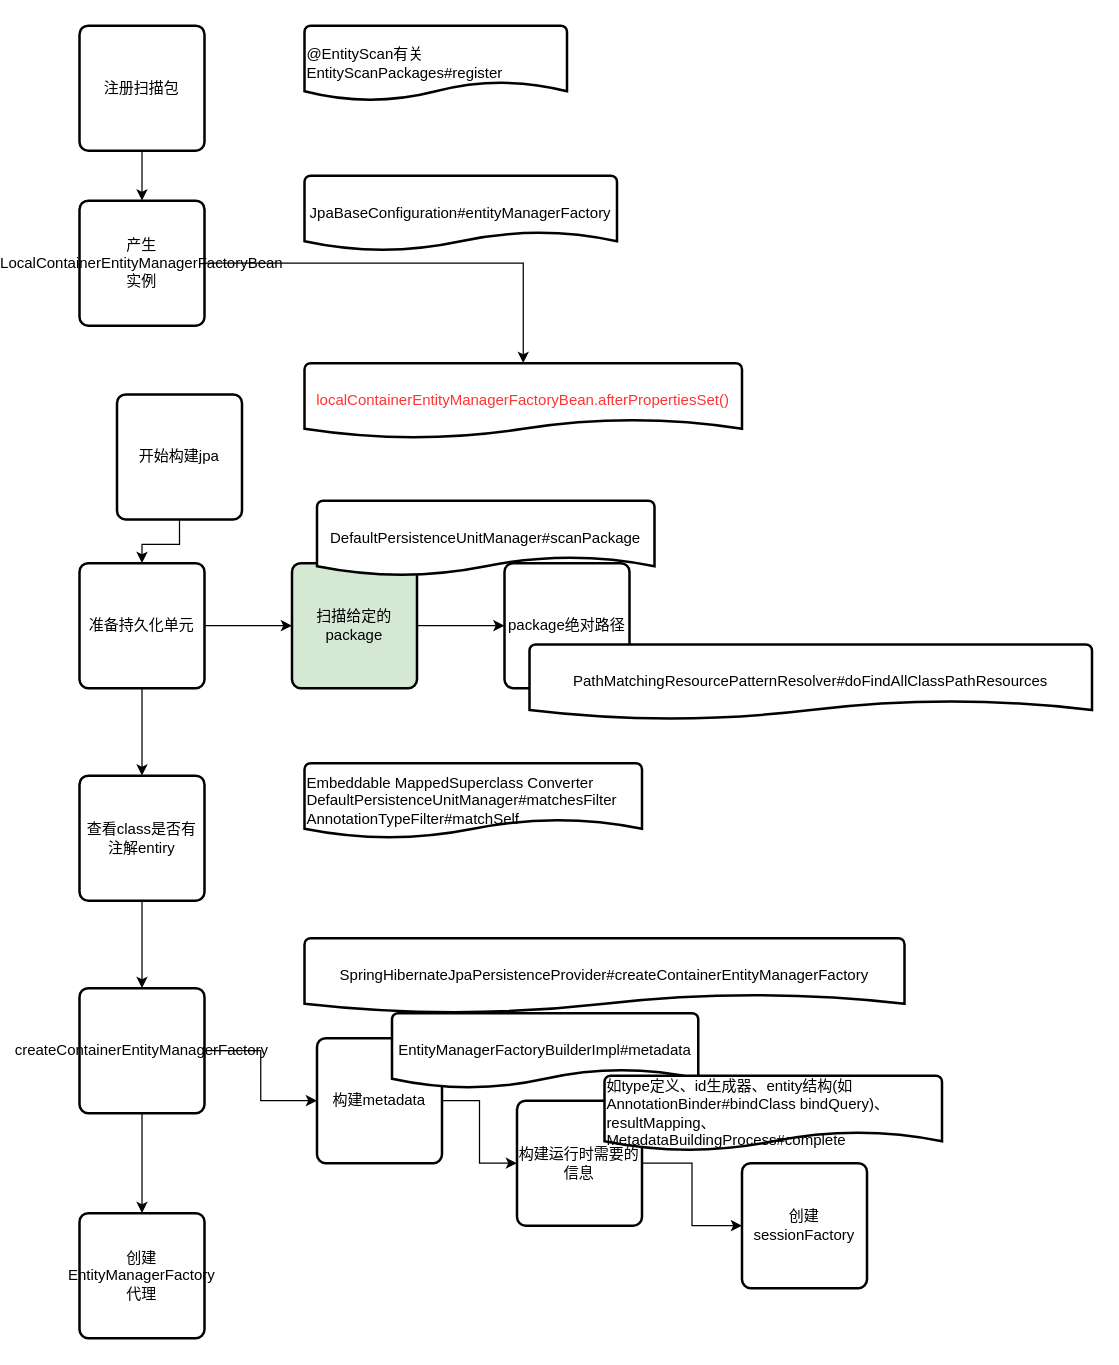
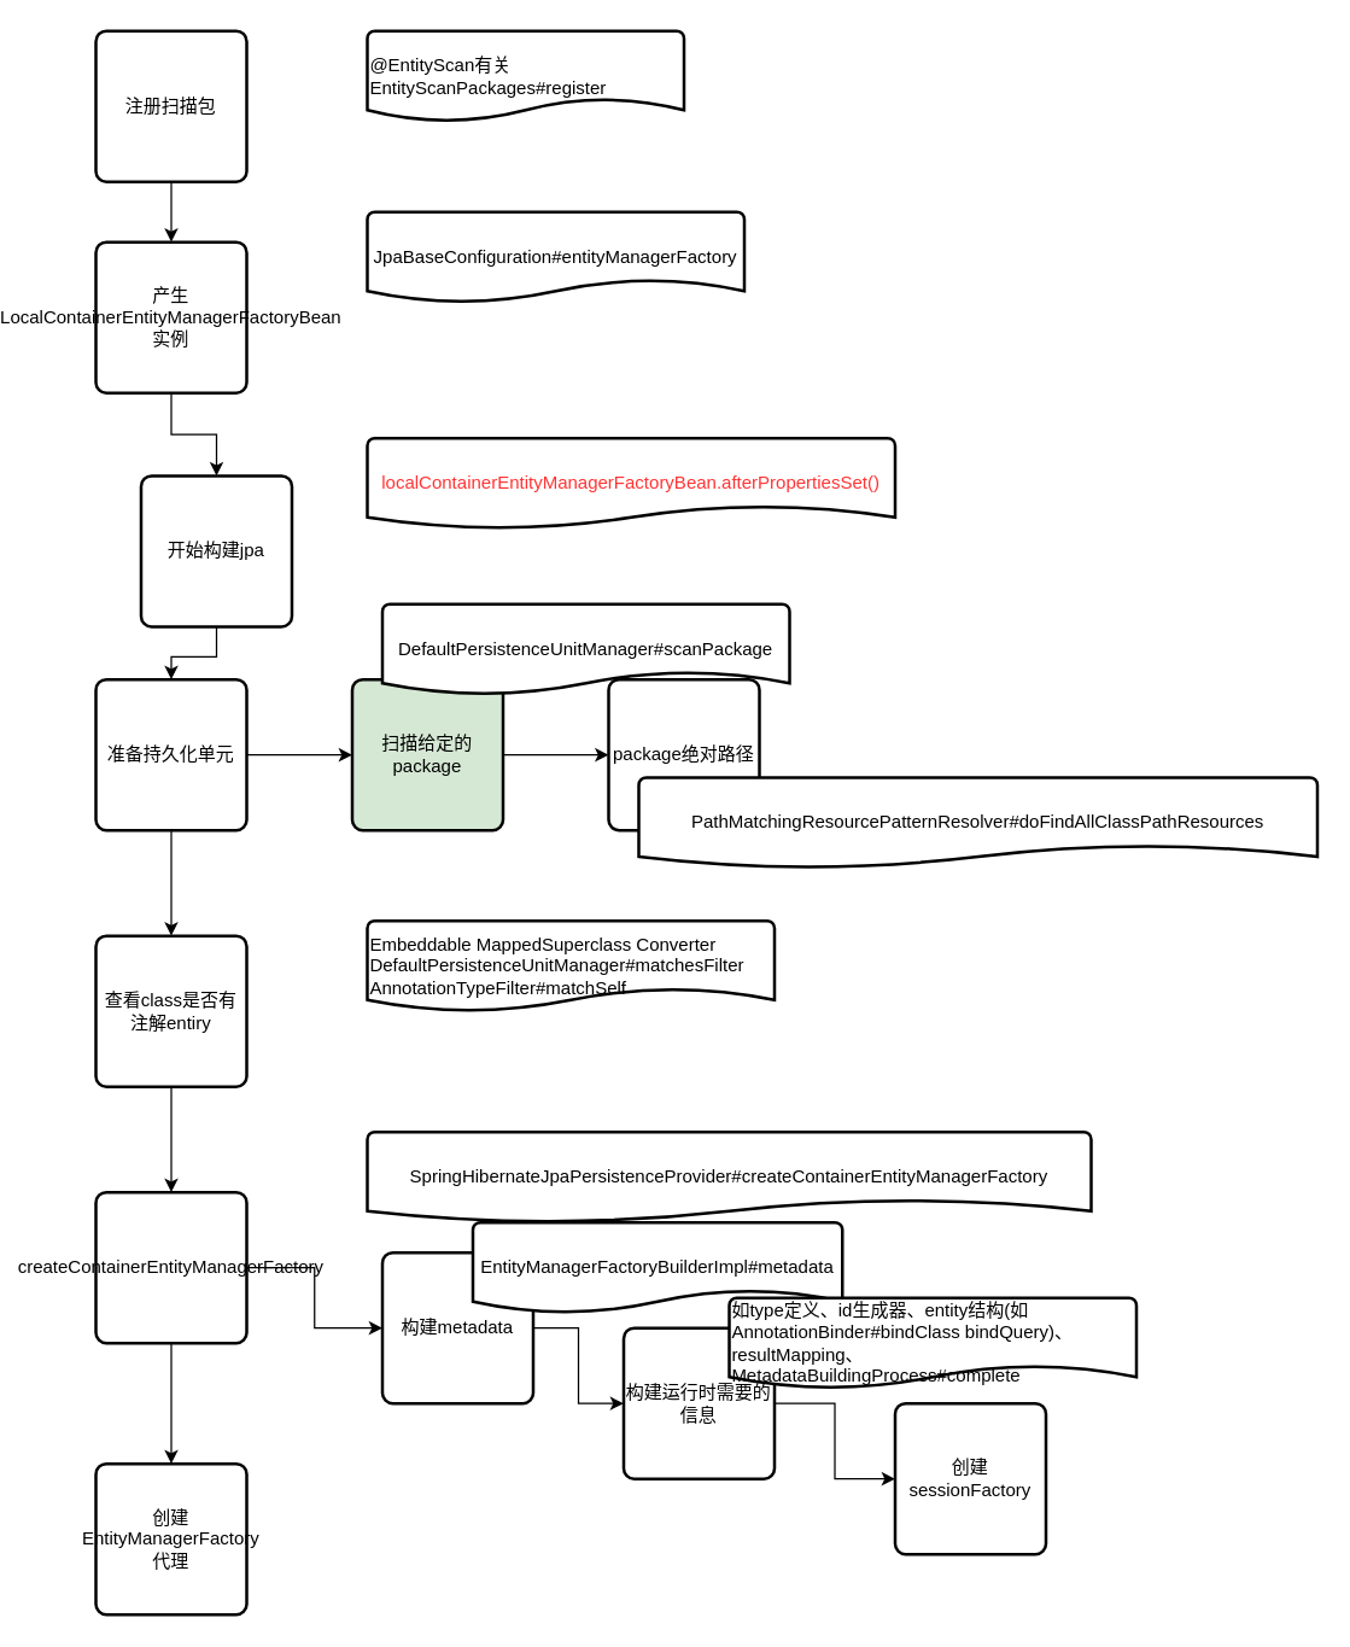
- <mxCell id="5" value="" style="edgeStyle=orthogonalEdgeStyle;rounded=0;orthogonalLoop=1;jettySize=auto;html=1;" parent="1" source="6" target="10" edge="1"><mxGeometry relative="1" as="geometry" /></mxCell>
+ <mxCell id="5" value="" style="edgeStyle=orthogonalEdgeStyle;rounded=0;orthogonalLoop=1;jettySize=auto;html=1;" parent="1" source="6" target="9" edge="1"><mxGeometry relative="1" as="geometry" /></mxCell>
